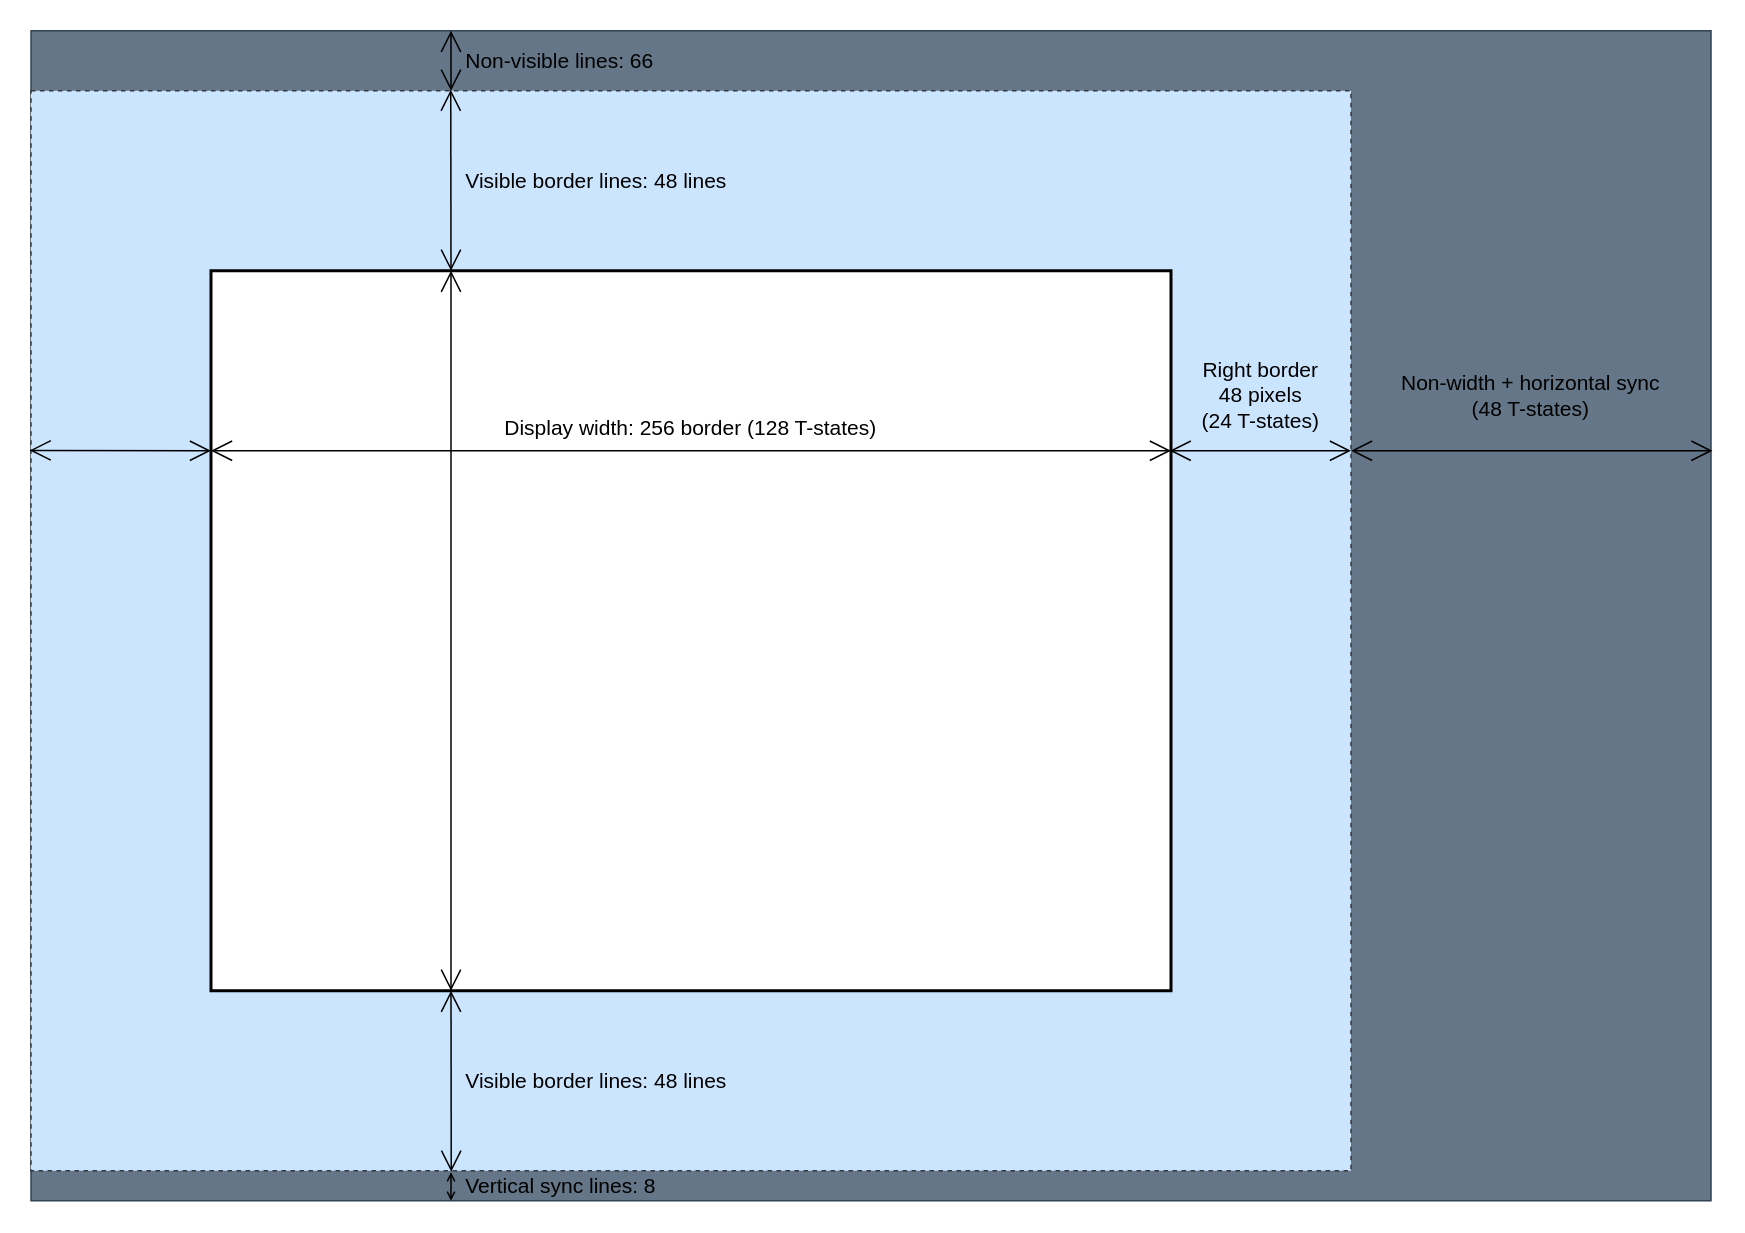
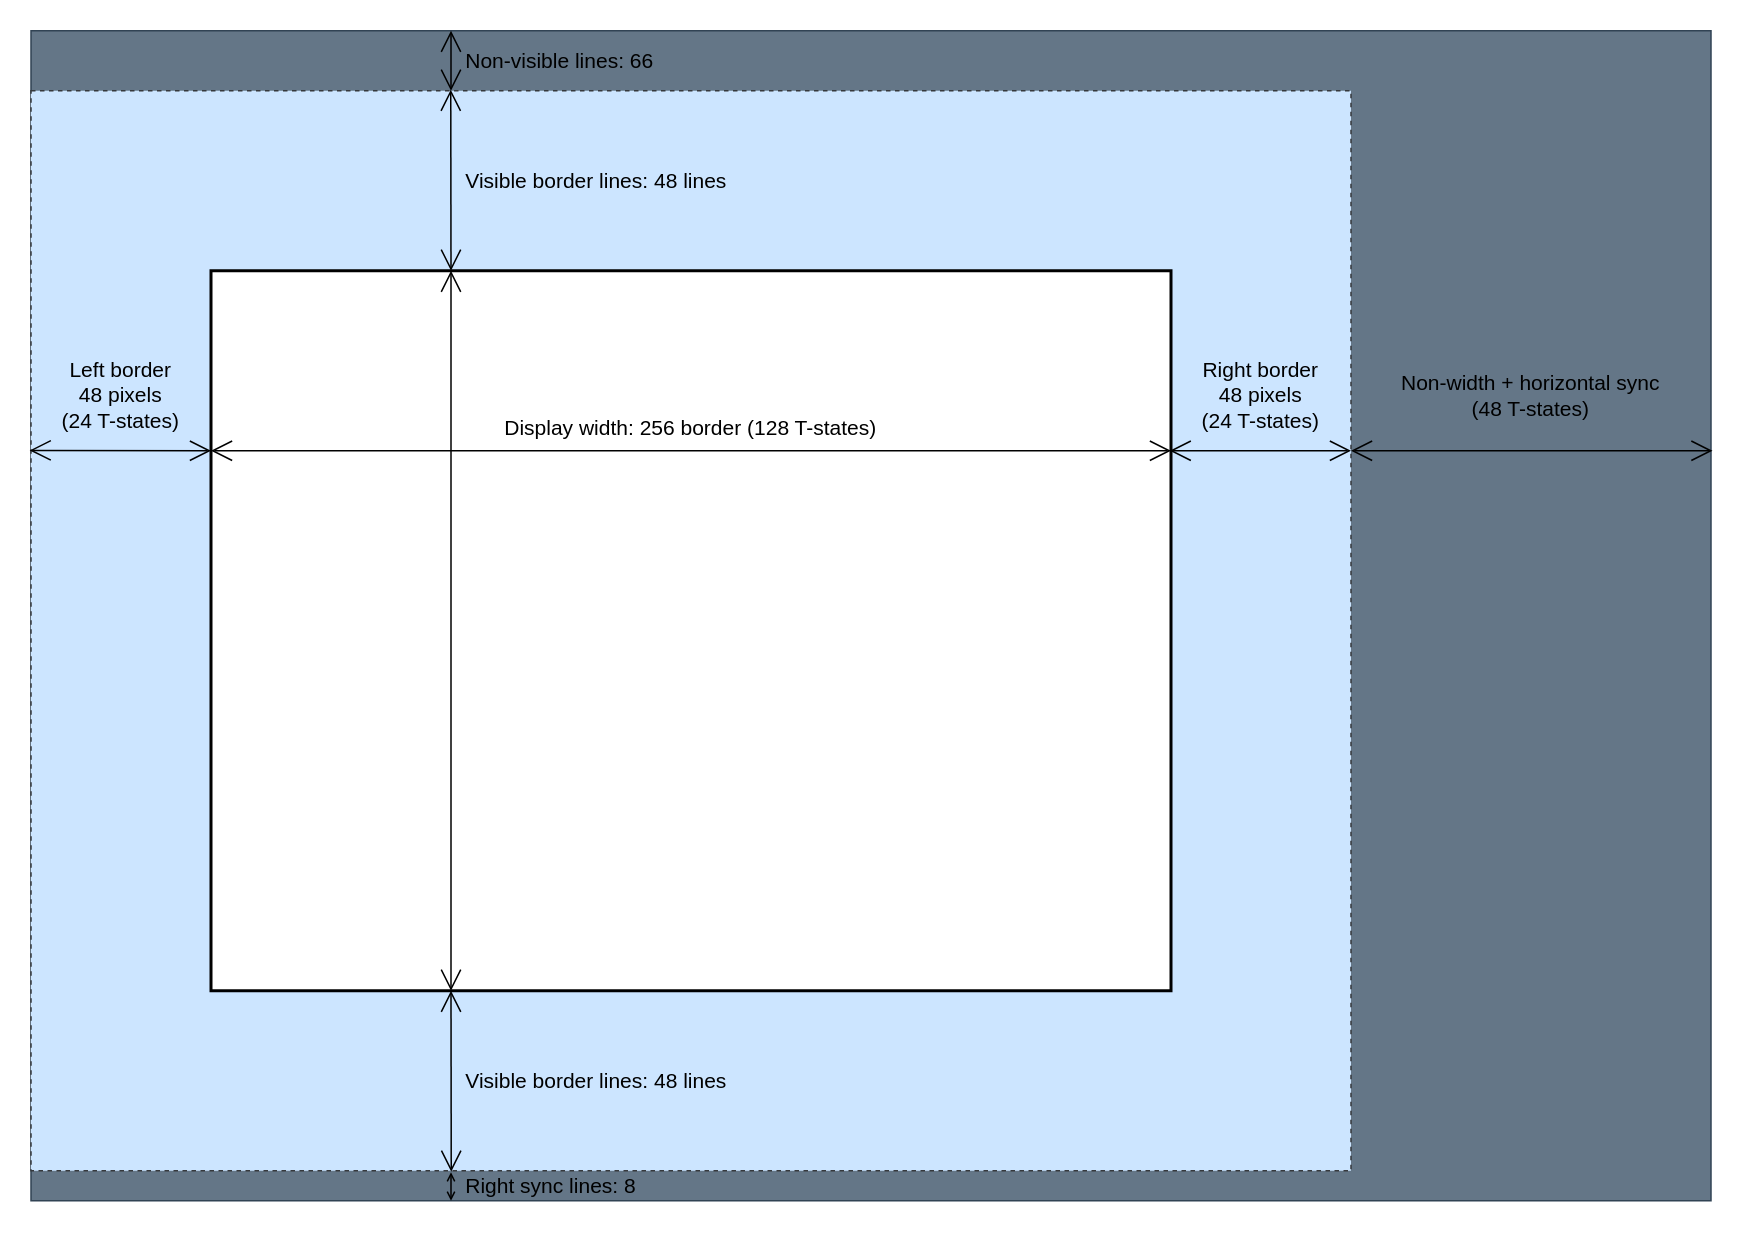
+ <mxCell id="13" value="Left border&lt;br&gt;48 pixels&lt;br&gt;(24 T-states)" style="text;html=1;strokeColor=none;fillColor=none;align=center;verticalAlign=middle;whiteSpace=wrap;rounded=0;dashed=1;dashPattern=1 1;fontSize=14;" parent="1" vertex="1"><mxGeometry x="20" y="230" width="120" height="65" as="geometry" /></mxCell>
- <mxCell id="17" value="Vertical sync lines: 8" style="text;html=1;strokeColor=none;fillColor=none;align=left;verticalAlign=middle;whiteSpace=wrap;rounded=0;dashed=1;dashPattern=1 1;fontSize=14;spacingLeft=8;" parent="1" vertex="1"><mxGeometry x="300" y="780" width="290" height="20" as="geometry" /></mxCell>
+ <mxCell id="17" value="Right sync lines: 8" style="text;html=1;strokeColor=none;fillColor=none;align=left;verticalAlign=middle;whiteSpace=wrap;rounded=0;dashed=1;dashPattern=1 1;fontSize=14;spacingLeft=8;" parent="1" vertex="1"><mxGeometry x="300" y="780" width="290" height="20" as="geometry" /></mxCell>
